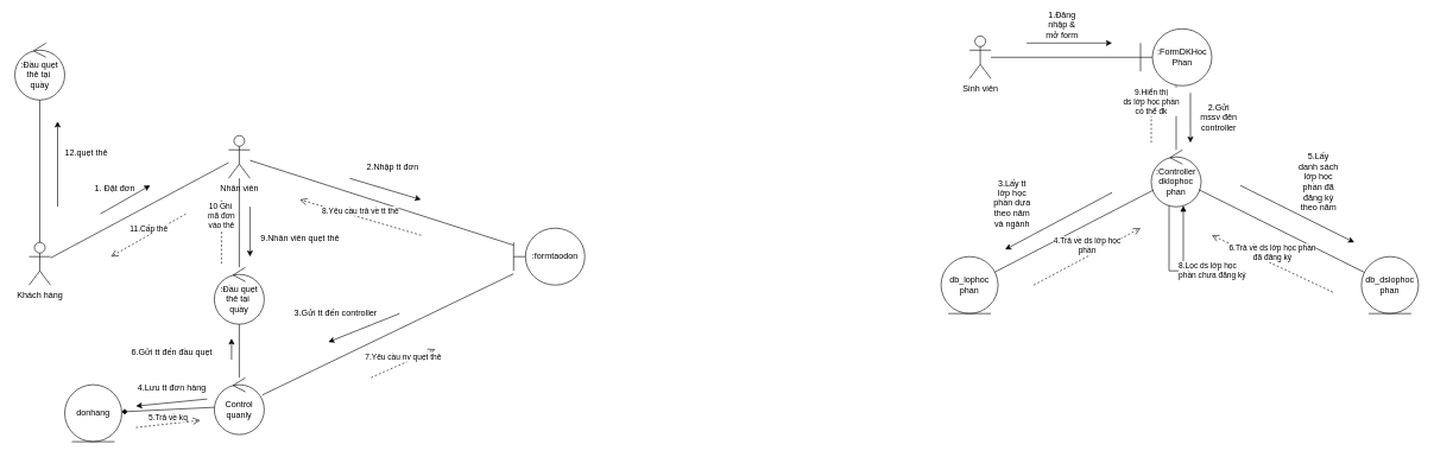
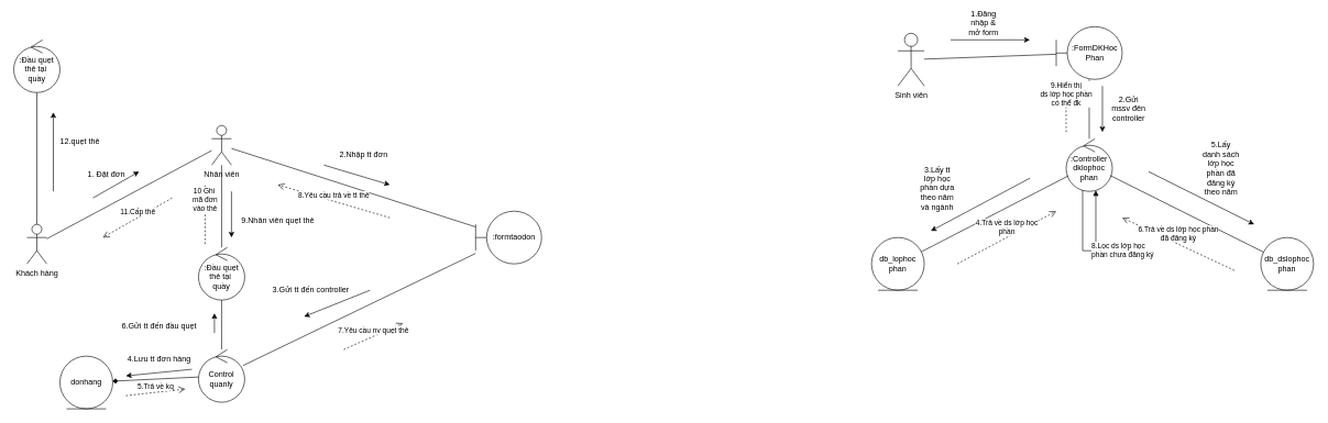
- <mxCell id="35" value="Sinh viên" style="shape=umlActor;verticalLabelPosition=bottom;verticalAlign=top;html=1;" vertex="1" parent="1"><mxGeometry x="1360" y="50" width="30" height="60" as="geometry" /></mxCell>
+ <mxCell id="35" value="Sinh viên" style="shape=umlActor;verticalLabelPosition=bottom;verticalAlign=top;html=1;" vertex="1" parent="1"><mxGeometry x="1360" y="50" width="40" height="80" as="geometry" /></mxCell>
